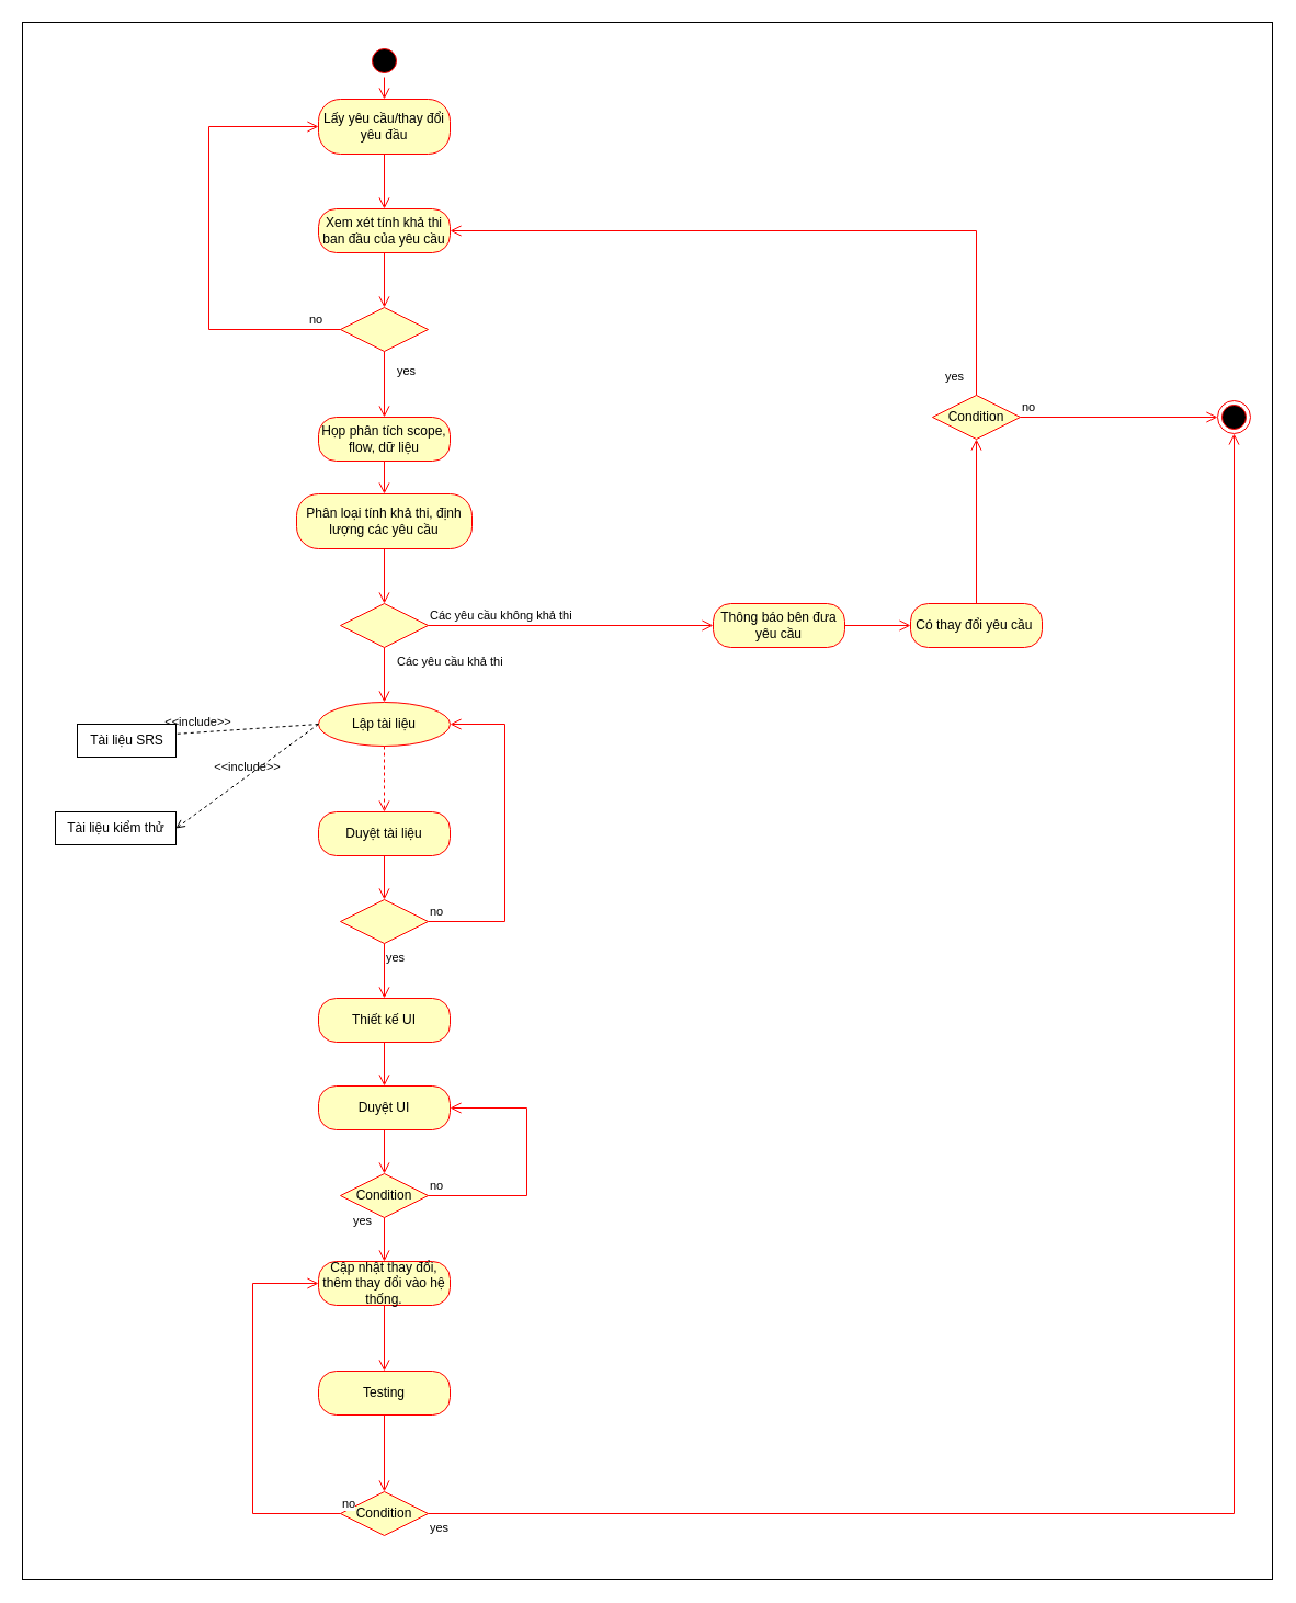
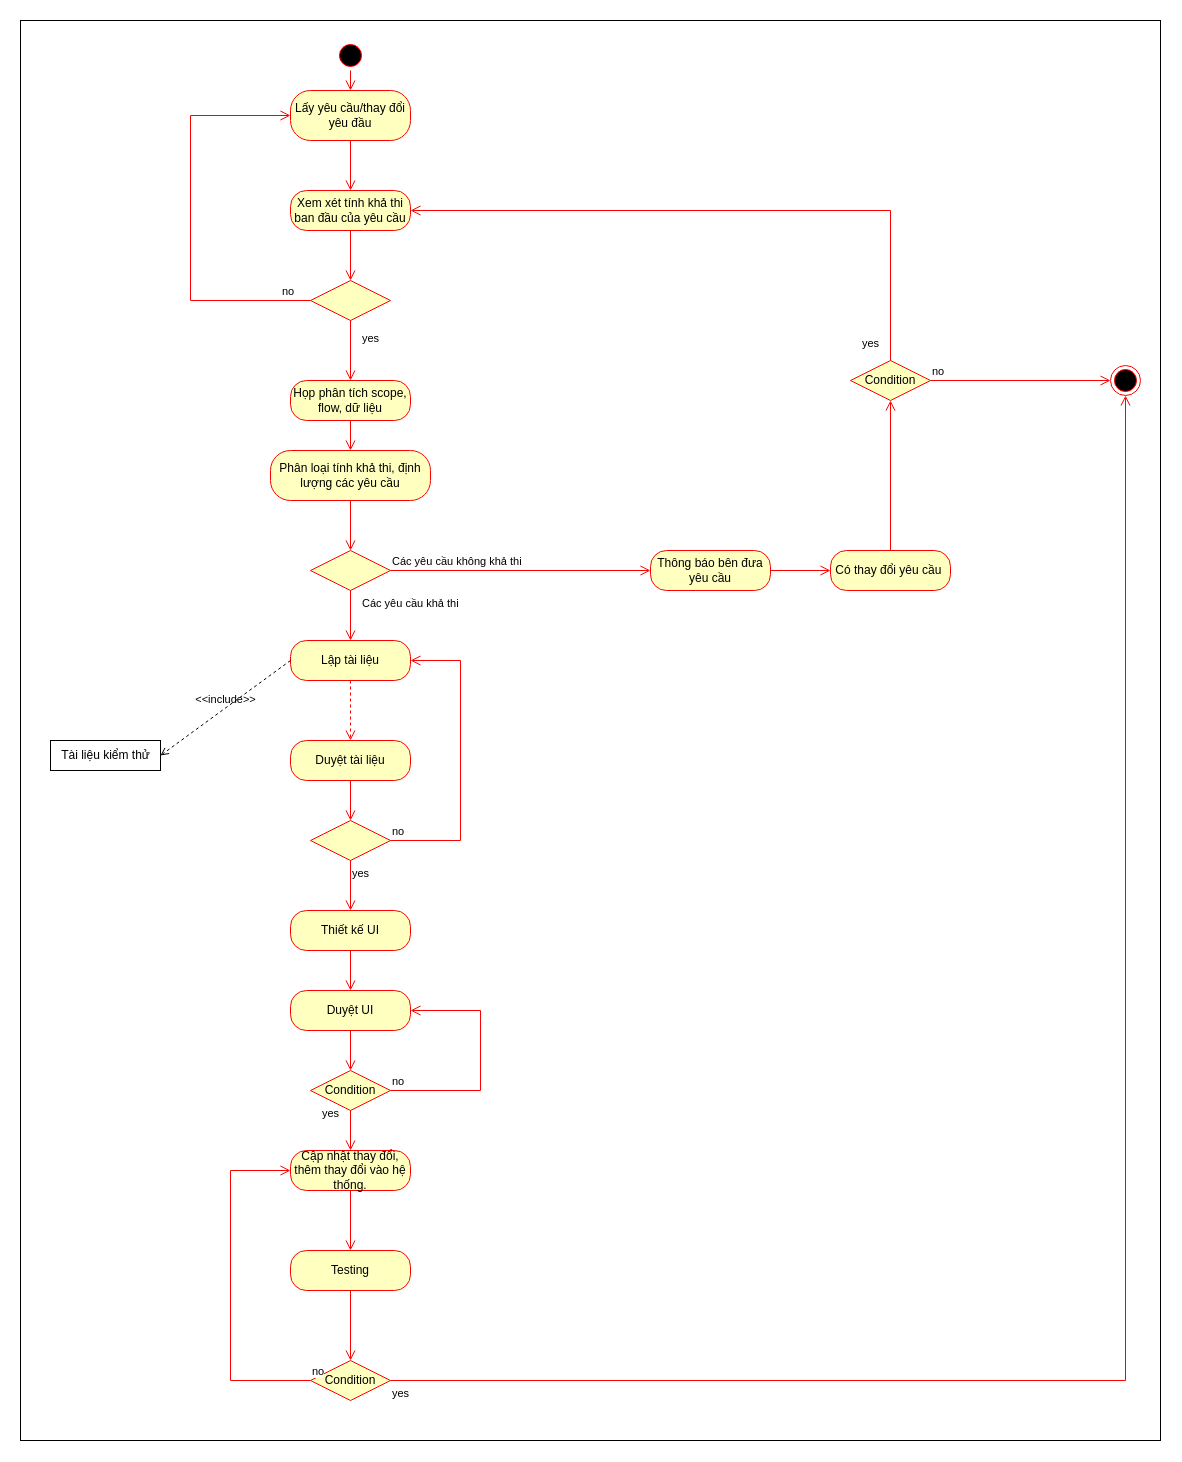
- <mxCell id="15" value="Lập tài liệu" style="ellipse;whiteSpace=wrap;html=1;arcSize=40;fontColor=#000000;fillColor=#ffffc0;strokeColor=#ff0000;" vertex="1" parent="1"><mxGeometry x="290" y="640" width="120" height="40" as="geometry" /></mxCell>
+ <mxCell id="15" value="Lập tài liệu" style="rounded=1;whiteSpace=wrap;html=1;arcSize=40;fontColor=#000000;fillColor=#ffffc0;strokeColor=#ff0000;" vertex="1" parent="1"><mxGeometry x="290" y="640" width="120" height="40" as="geometry" /></mxCell>
- <mxCell id="17" value="&amp;lt;&amp;lt;include&amp;gt;&amp;gt;" style="html=1;verticalAlign=bottom;labelBackgroundColor=none;endArrow=open;endFill=0;dashed=1;rounded=0;exitX=0;exitY=0.5;exitDx=0;exitDy=0;entryX=0;entryY=0.5;entryDx=0;entryDy=0;" edge="1" parent="1" source="15" target="18"><mxGeometry width="160" relative="1" as="geometry"><mxPoint x="310" y="670" as="sourcePoint" /><mxPoint x="430" y="560" as="targetPoint" /></mxGeometry></mxCell>
- <mxCell id="18" value="Tài liệu SRS" style="html=1;" vertex="1" parent="1"><mxGeometry x="70" y="660" width="90" height="30" as="geometry" /></mxCell>
